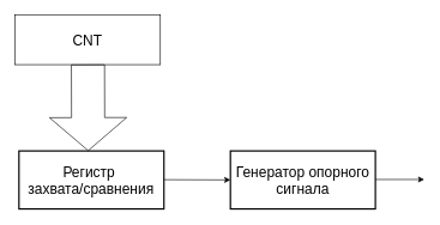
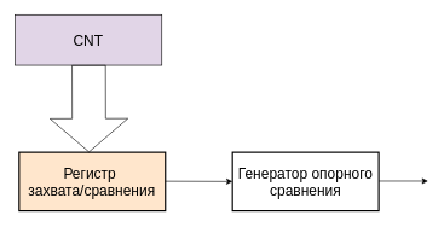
- <mxCell id="3" value="&lt;font style=&quot;font-size: 20px;&quot;&gt;CNT&lt;/font&gt;" style="rounded=0;whiteSpace=wrap;html=1;" vertex="1" parent="1"><mxGeometry x="20" y="20" width="202.43" height="69.76" as="geometry" /></mxCell>
+ <mxCell id="3" value="&lt;font style=&quot;font-size: 20px;&quot;&gt;CNT&lt;/font&gt;" style="rounded=0;whiteSpace=wrap;html=1;fillColor=#e1d5e7;" vertex="1" parent="1"><mxGeometry x="20" y="20" width="202.43" height="69.76" as="geometry" /></mxCell>
- <mxCell id="2" value="&lt;font style=&quot;font-size: 20px;&quot;&gt;Регистр&amp;nbsp;&lt;/font&gt;&lt;div&gt;&lt;font style=&quot;font-size: 20px;&quot;&gt;захвата/сравнения&lt;/font&gt;&lt;/div&gt;" style="rounded=0;whiteSpace=wrap;html=1;strokeWidth=1.968;" vertex="1" parent="1"><mxGeometry x="25.44" y="210.16" width="201.97" height="80.94" as="geometry" /></mxCell>
+ <mxCell id="2" value="&lt;font style=&quot;font-size: 20px;&quot;&gt;Регистр&amp;nbsp;&lt;/font&gt;&lt;div&gt;&lt;font style=&quot;font-size: 20px;&quot;&gt;захвата/сравнения&lt;/font&gt;&lt;/div&gt;" style="rounded=0;whiteSpace=wrap;html=1;strokeWidth=1.968;fillColor=#ffe6cc;" vertex="1" parent="1"><mxGeometry x="25.44" y="210.16" width="201.97" height="80.94" as="geometry" /></mxCell>
- <mxCell id="5" value="&lt;span style=&quot;font-size: 20px;&quot;&gt;Генератор опорного сигнала&lt;/span&gt;" style="rounded=0;whiteSpace=wrap;html=1;strokeWidth=1.968;" vertex="1" parent="1"><mxGeometry x="320" y="210.16" width="201.97" height="80.94" as="geometry" /></mxCell>
+ <mxCell id="5" value="&lt;span style=&quot;font-size: 20px;&quot;&gt;Генератор опорного сравнения&lt;/span&gt;" style="rounded=0;whiteSpace=wrap;html=1;strokeWidth=1.968;" vertex="1" parent="1"><mxGeometry x="320" y="210.16" width="201.97" height="80.94" as="geometry" /></mxCell>
